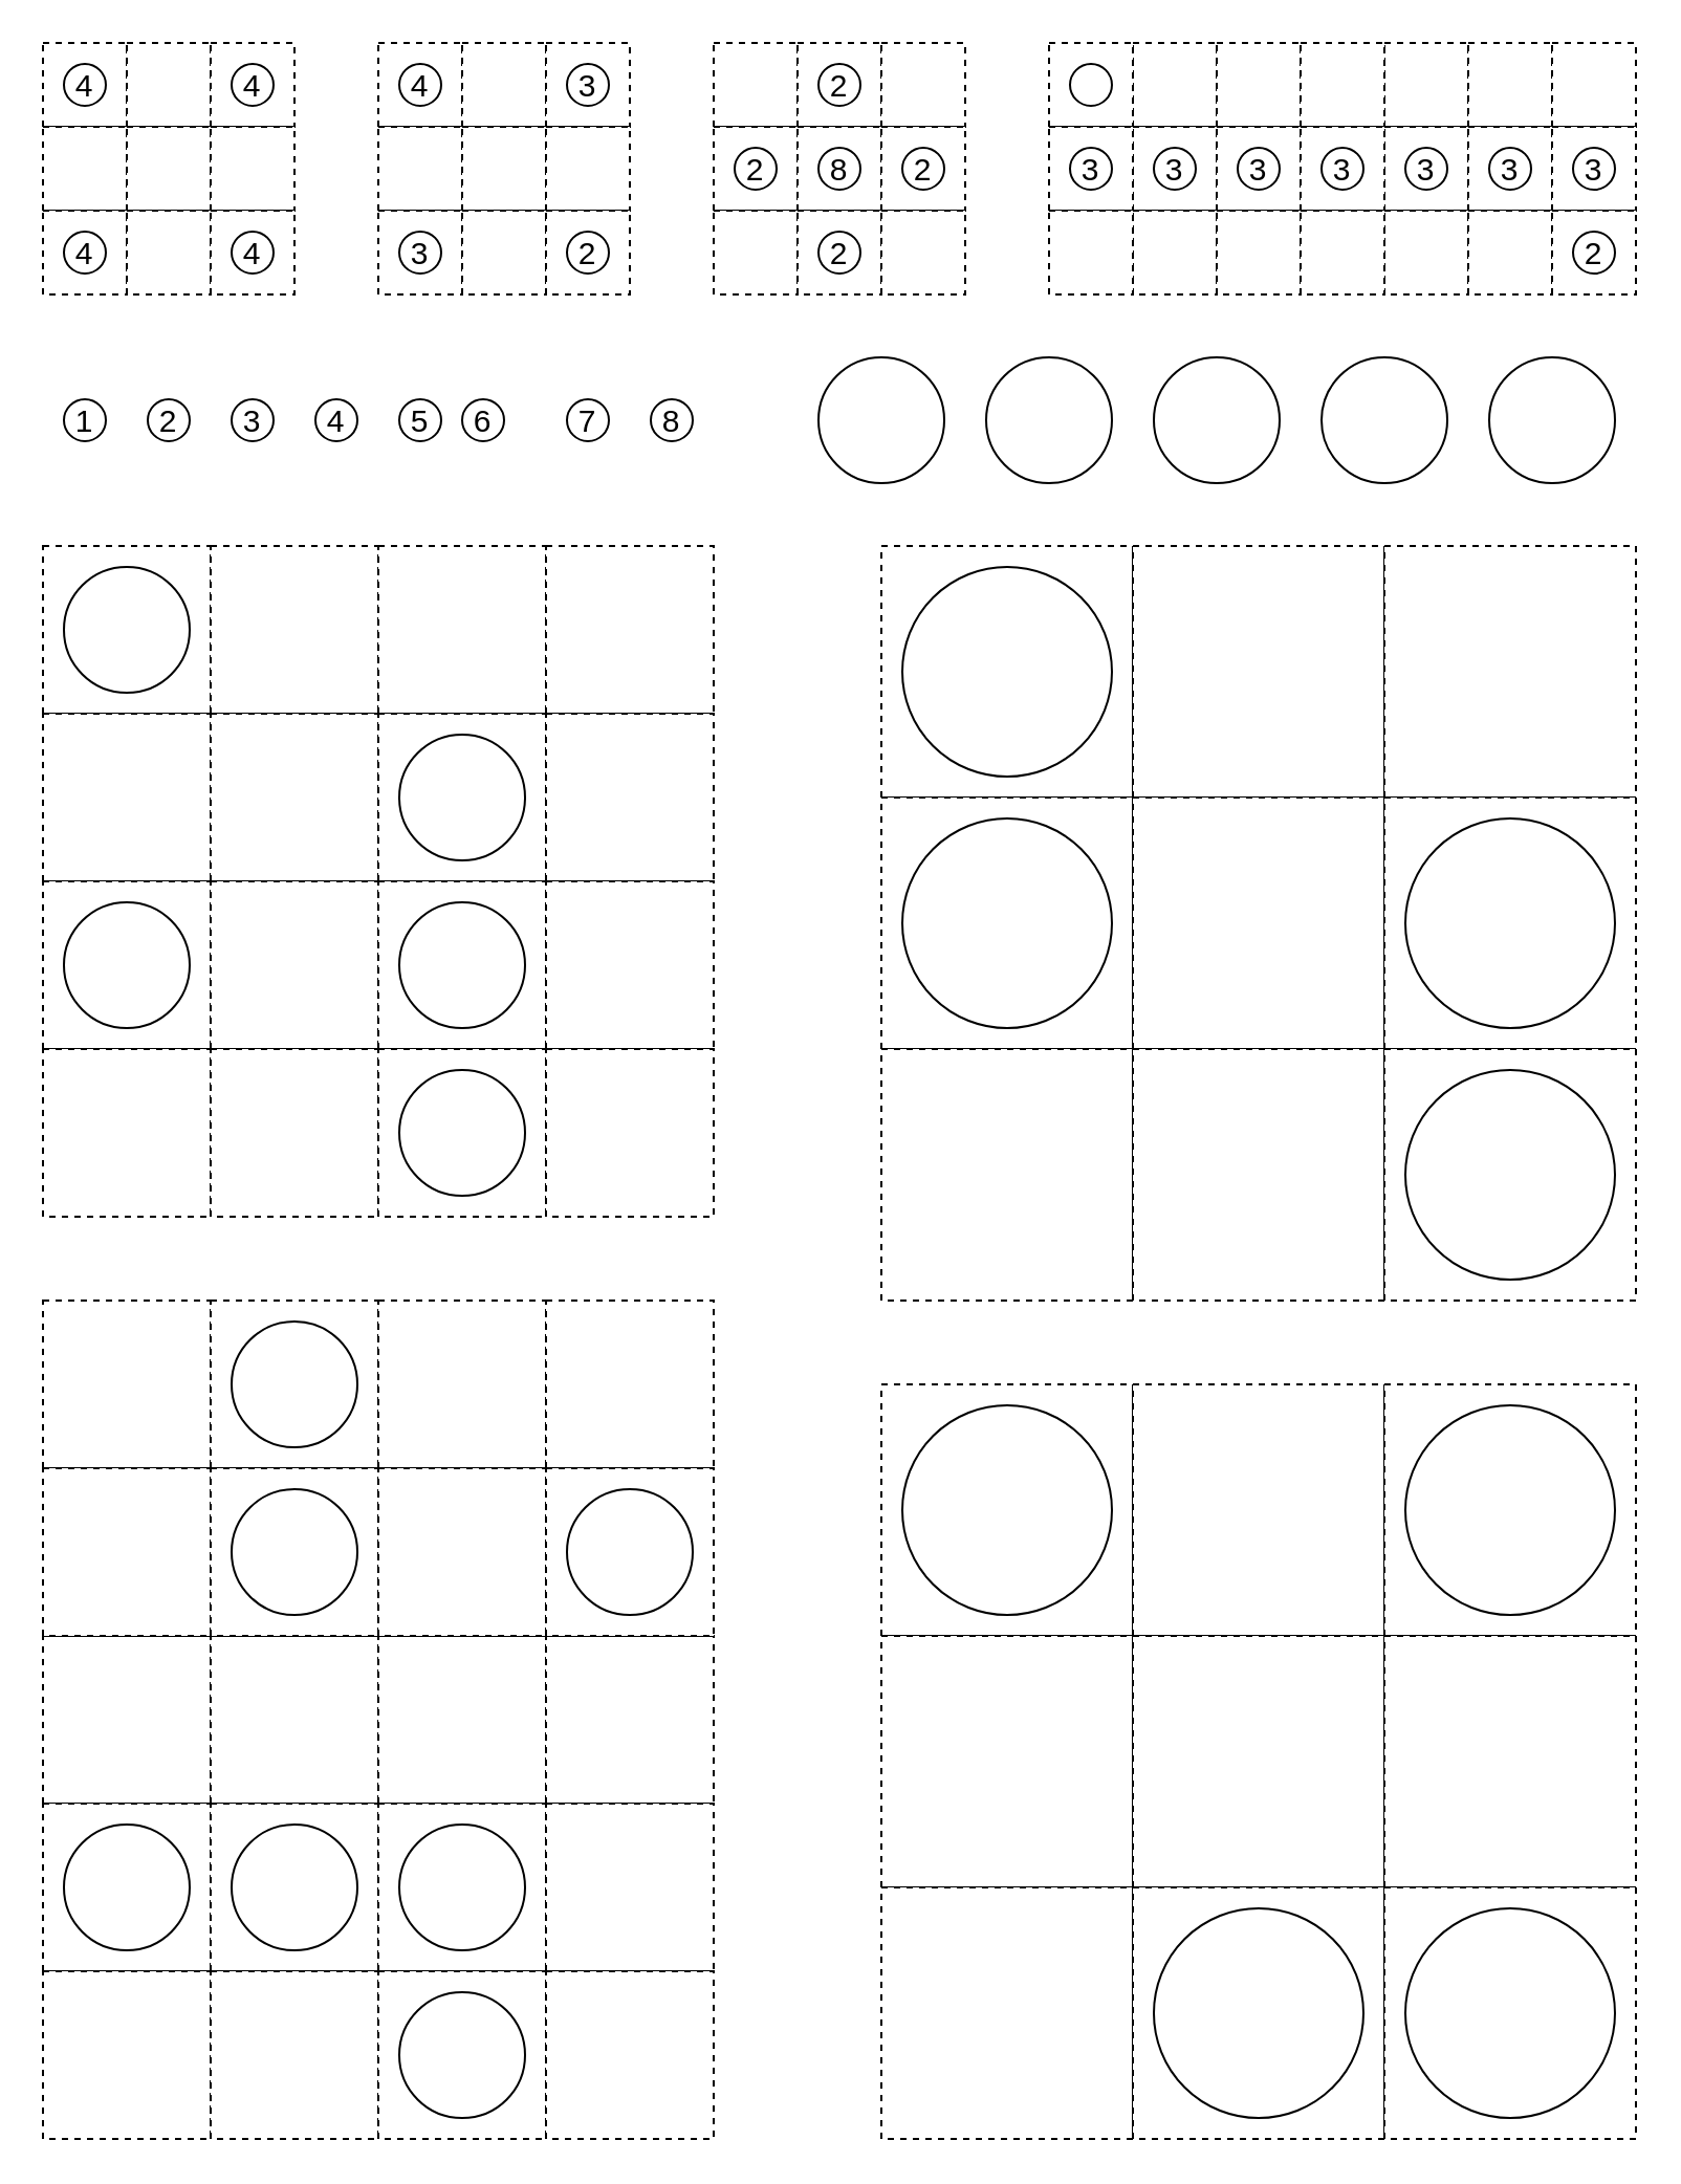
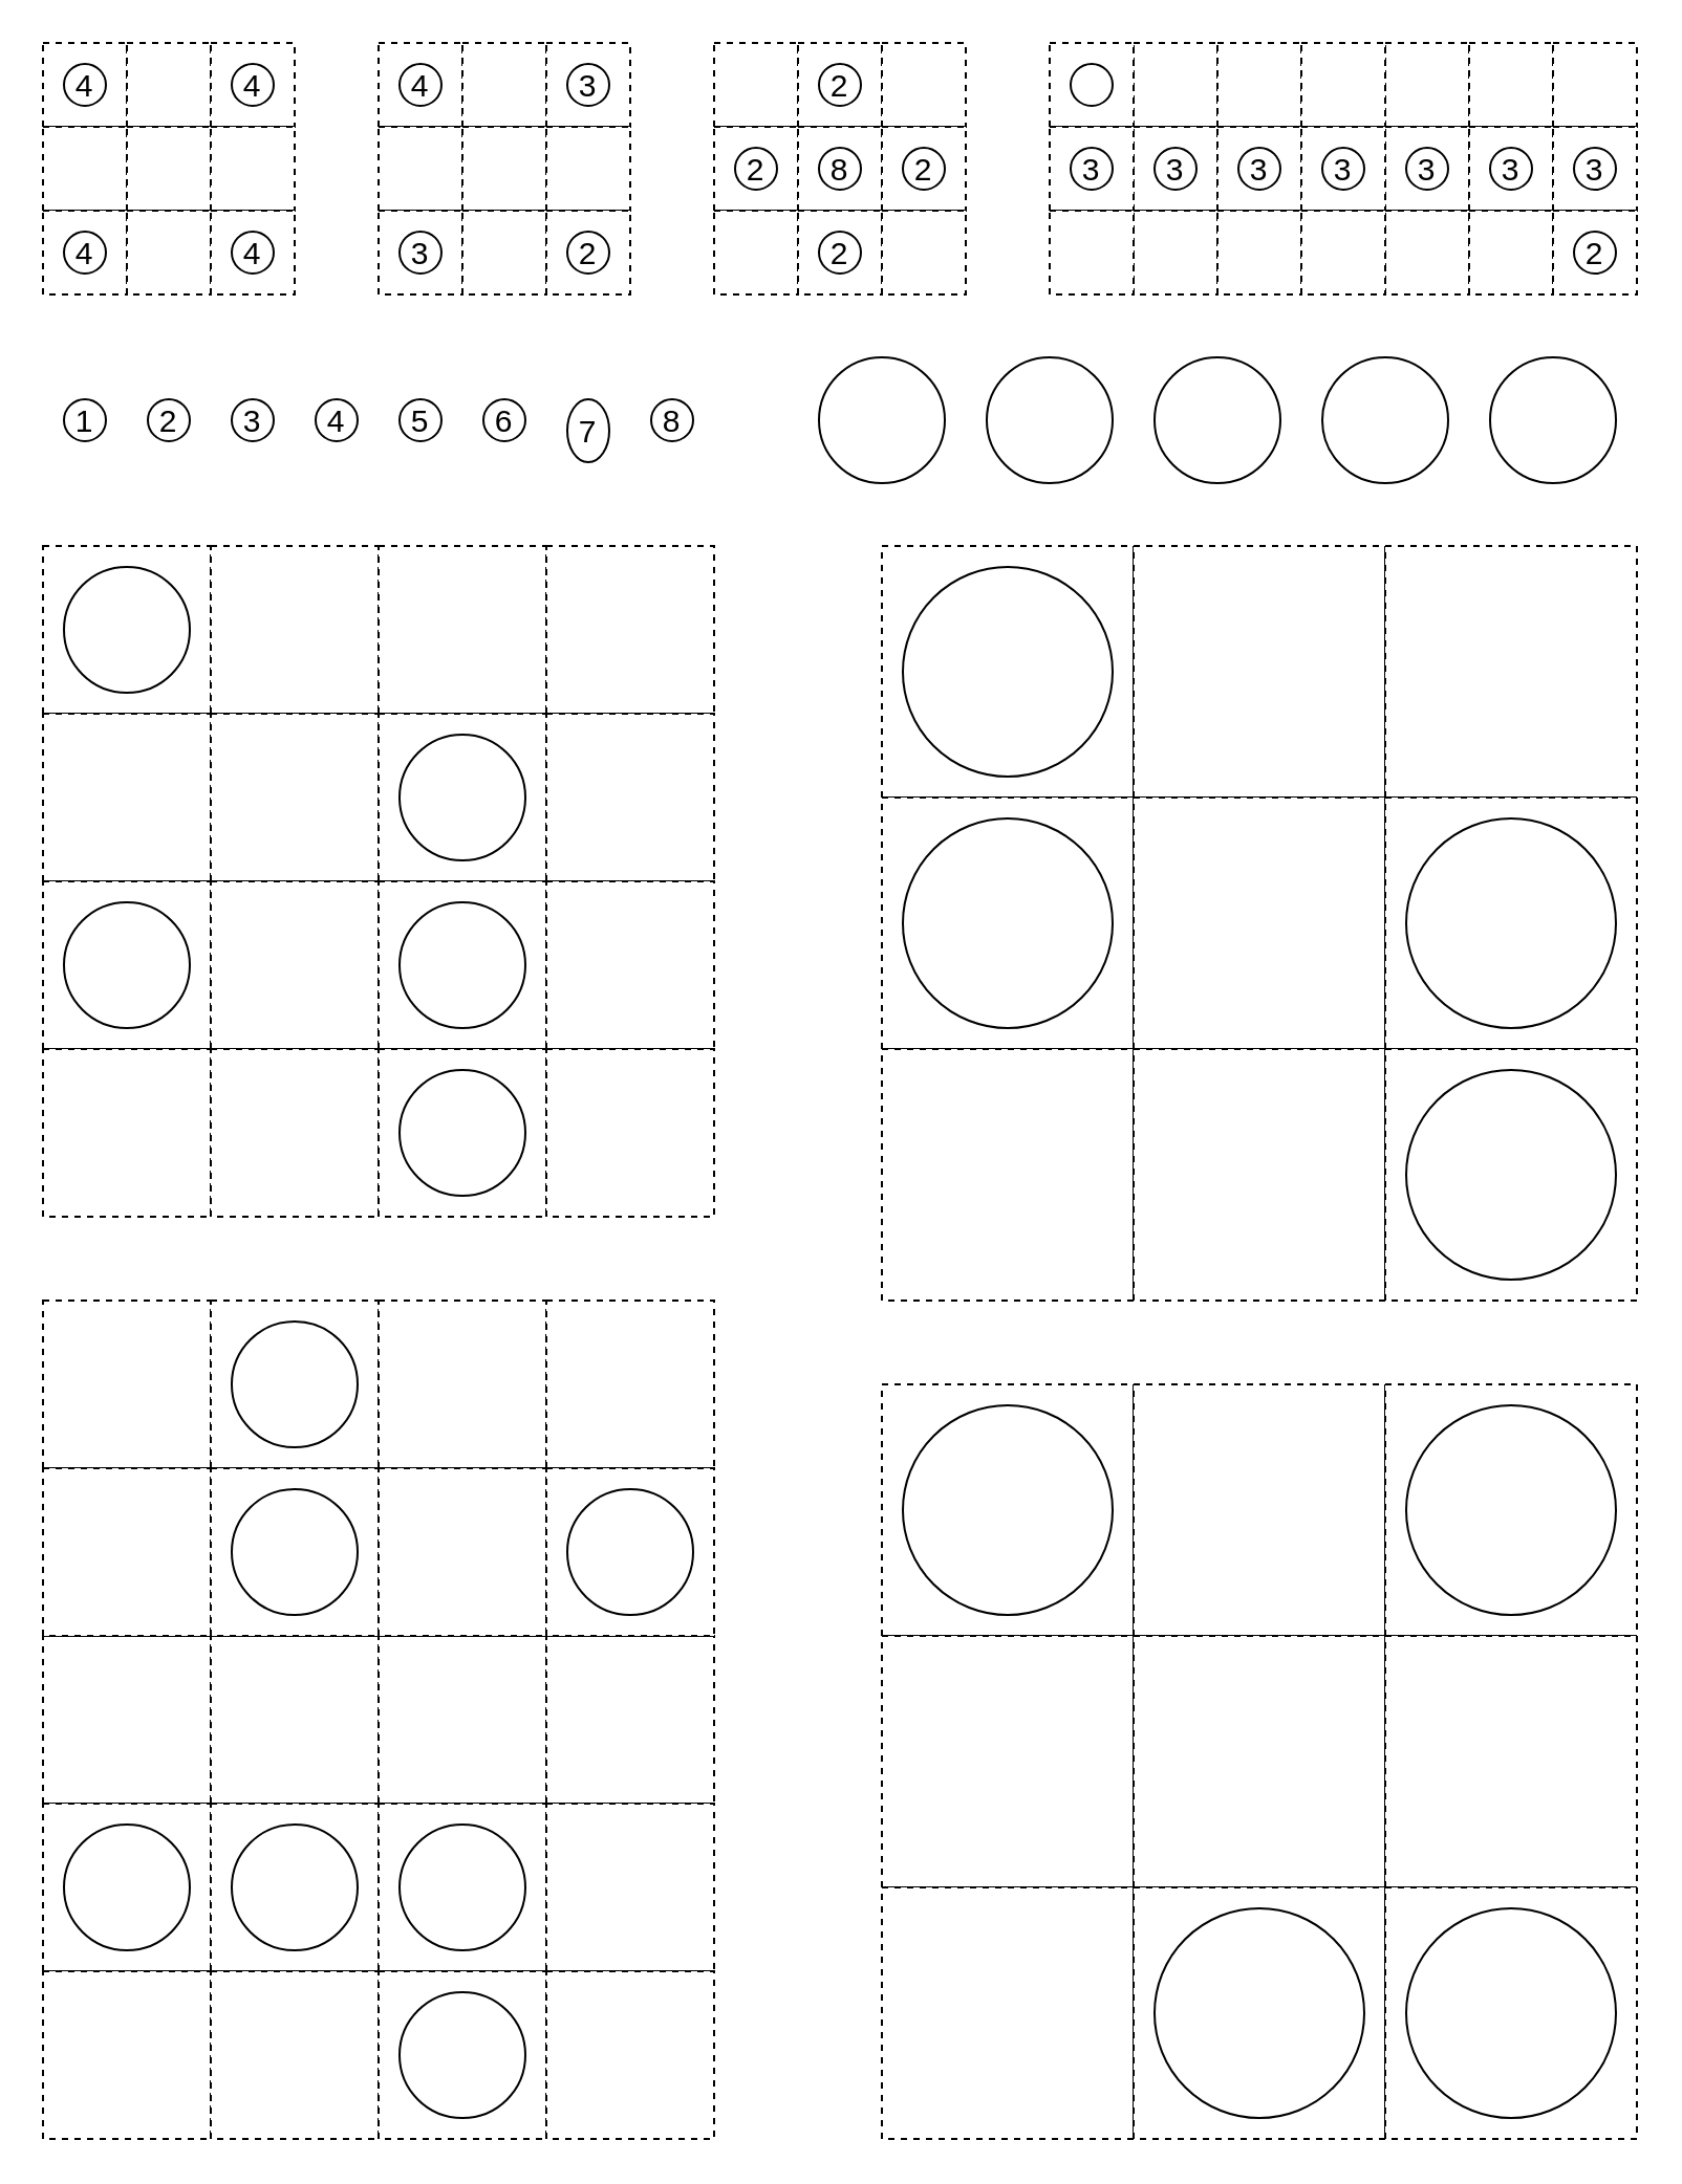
- <mxCell id="43" value="6" style="ellipse;whiteSpace=wrap;html=1;aspect=fixed;fontSize=15;" vertex="1" parent="1"><mxGeometry x="220" y="190" width="20" height="20" as="geometry" /></mxCell>
+ <mxCell id="43" value="6" style="ellipse;whiteSpace=wrap;html=1;aspect=fixed;fontSize=15;" vertex="1" parent="1"><mxGeometry x="230" y="190" width="20" height="20" as="geometry" /></mxCell>
- <mxCell id="44" value="7" style="ellipse;whiteSpace=wrap;html=1;aspect=fixed;fontSize=15;" vertex="1" parent="1"><mxGeometry x="270" y="190" width="20" height="20" as="geometry" /></mxCell>
+ <mxCell id="44" value="7" style="ellipse;whiteSpace=wrap;html=1;aspect=fixed;fontSize=15;" vertex="1" parent="1"><mxGeometry x="270" y="190" width="20" height="30" as="geometry" /></mxCell>
